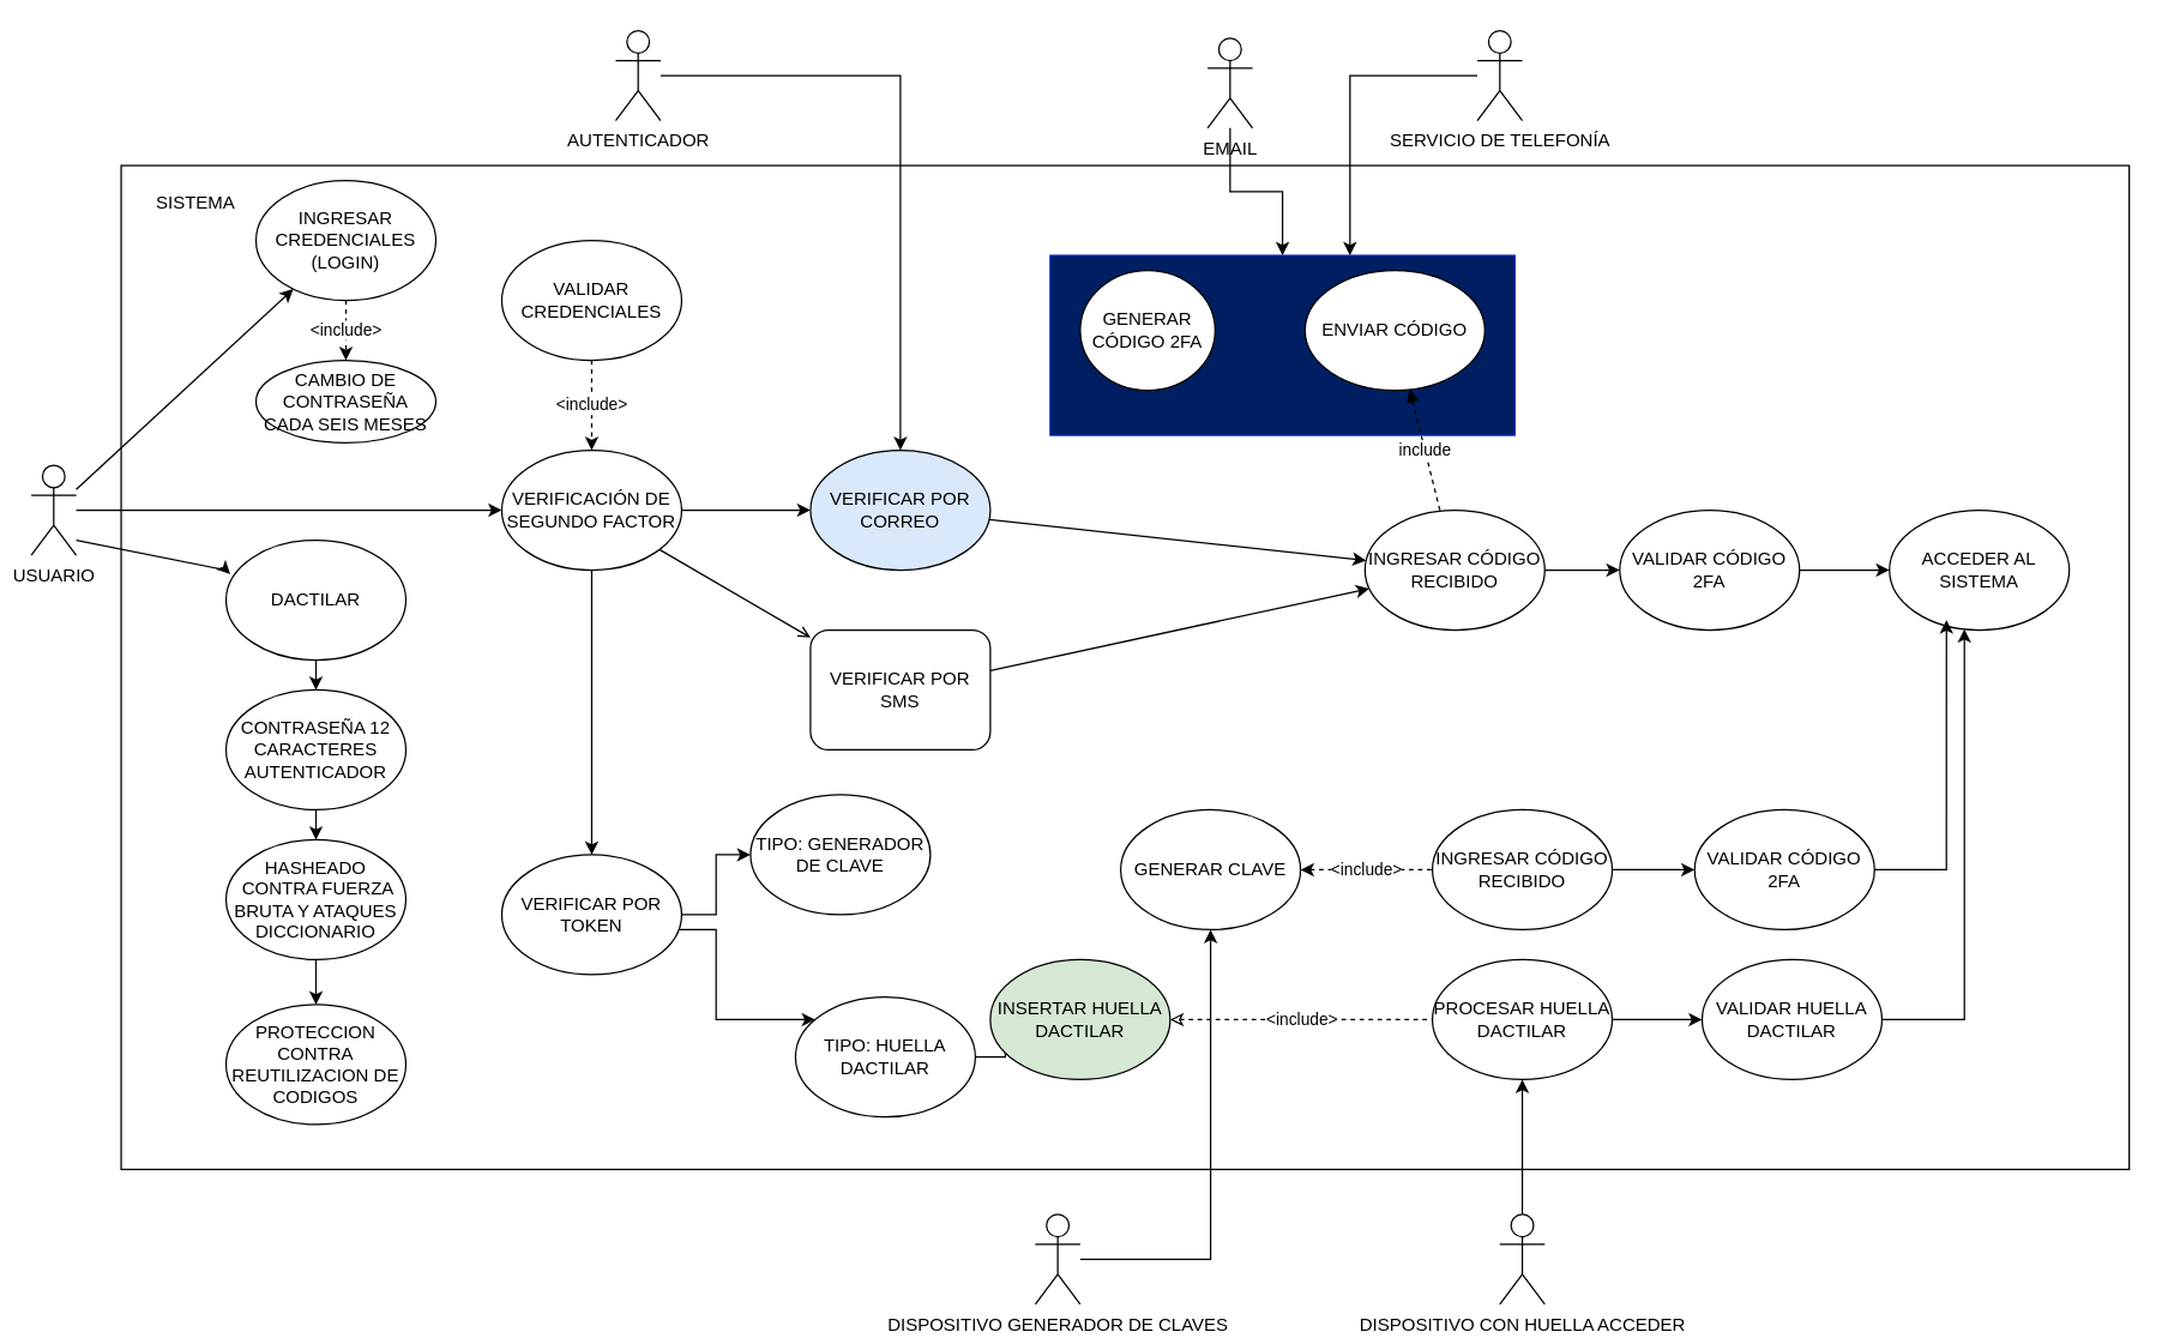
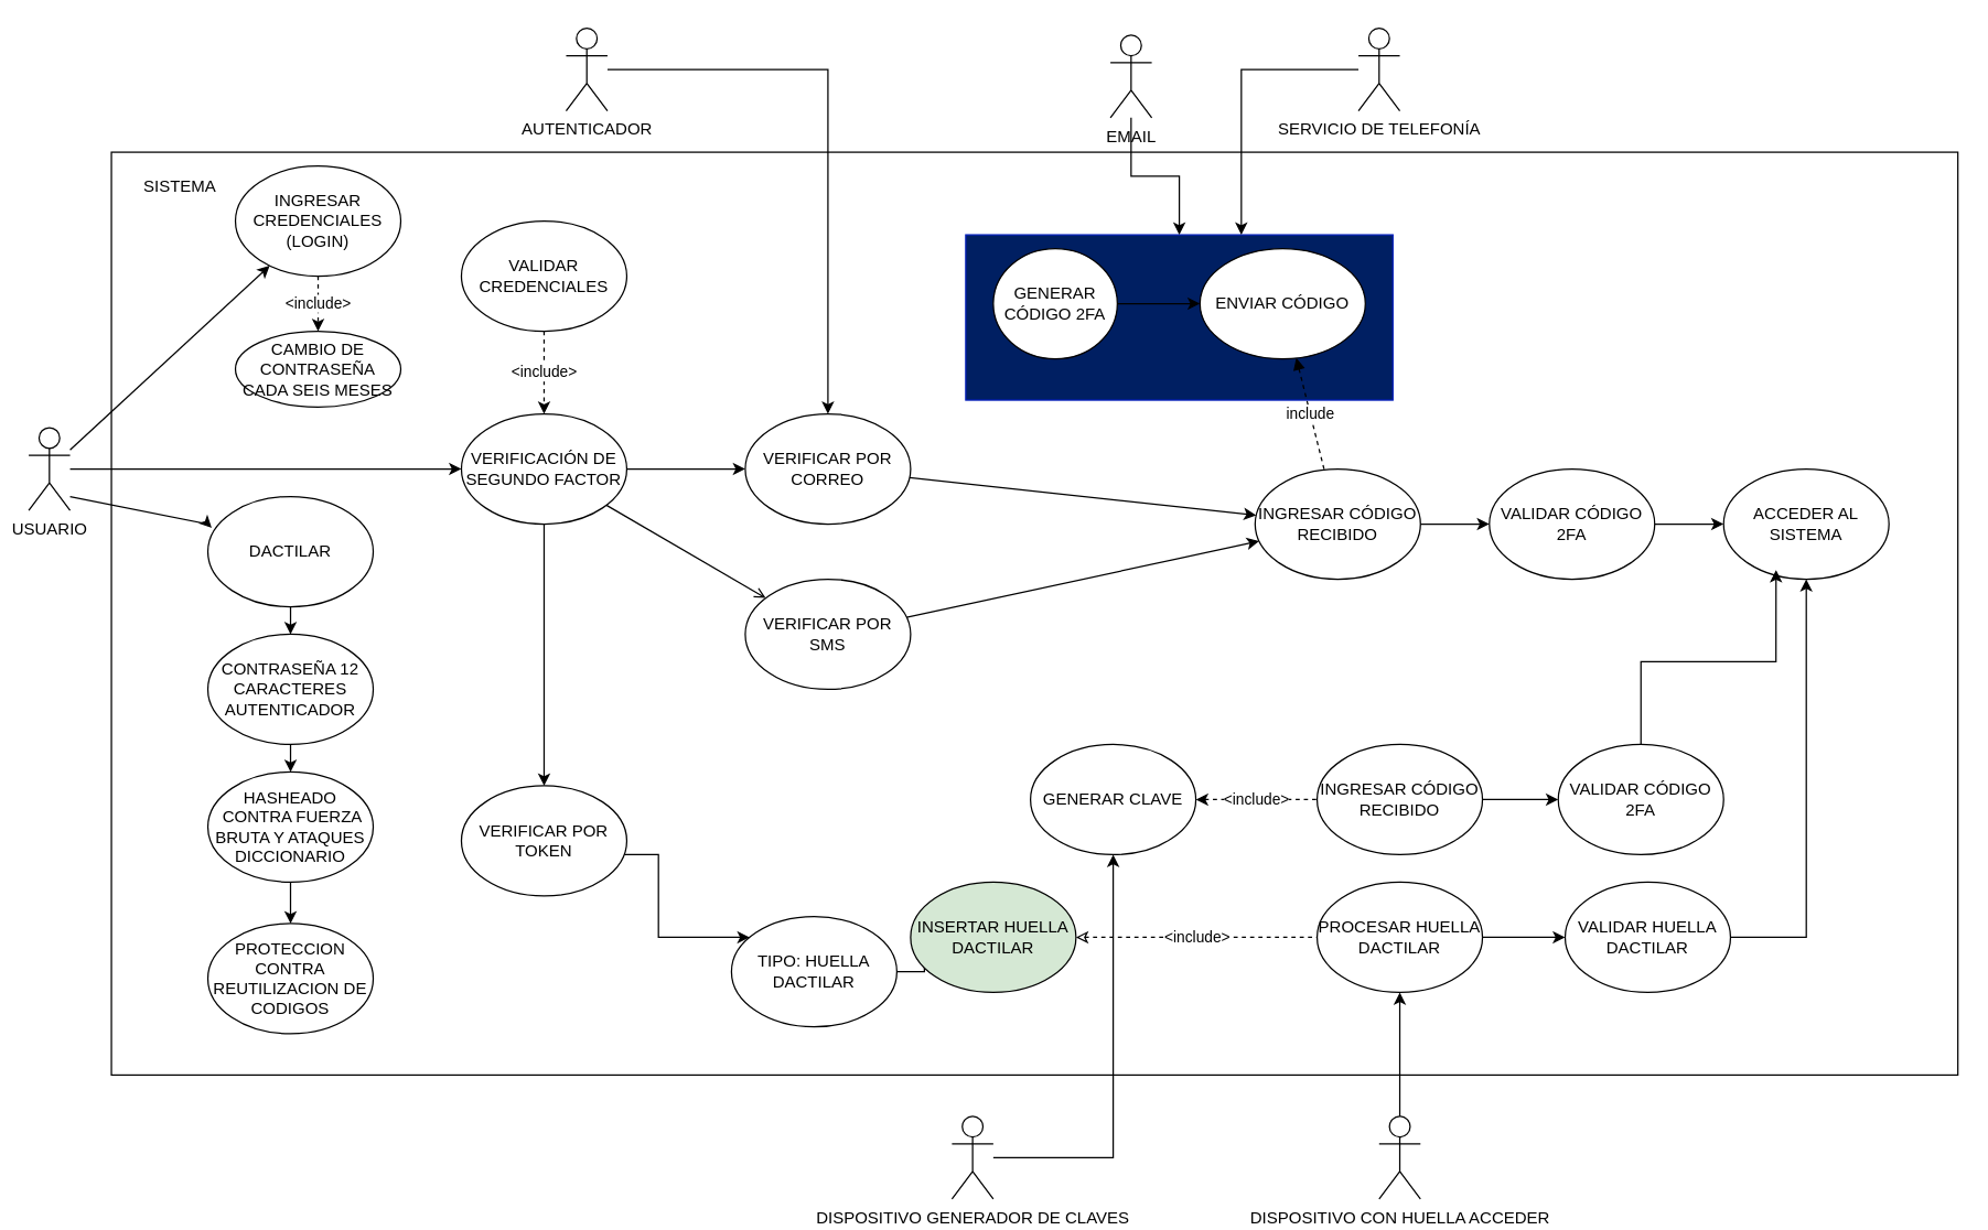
+ <mxCell id="24" style="edgeStyle=orthogonalEdgeStyle;rounded=0;orthogonalLoop=1;jettySize=auto;html=1;" parent="1" source="25" target="18" edge="1"><mxGeometry relative="1" as="geometry" /></mxCell>
- <mxCell id="9" value="VERIFICAR POR CORREO" style="ellipse;whiteSpace=wrap;html=1;fillColor=#dae8fc;" parent="1" vertex="1"><mxGeometry x="540" y="300" width="120" height="80" as="geometry" /></mxCell>
+ <mxCell id="9" value="VERIFICAR POR CORREO" style="ellipse;whiteSpace=wrap;html=1;" parent="1" vertex="1"><mxGeometry x="540" y="300" width="120" height="80" as="geometry" /></mxCell>
- <mxCell id="23" value="ACCEDER AL SISTEMA" style="ellipse;whiteSpace=wrap;html=1;" parent="1" vertex="1"><mxGeometry x="1260" y="340" width="120" height="80" as="geometry" /></mxCell>
+ <mxCell id="23" value="ACCEDER AL SISTEMA" style="ellipse;whiteSpace=wrap;html=1;" parent="1" vertex="1"><mxGeometry x="1250" y="340" width="120" height="80" as="geometry" /></mxCell>
- <mxCell id="27" value="VERIFICAR POR SMS" style="whiteSpace=wrap;html=1;rounded=1;" parent="1" vertex="1"><mxGeometry x="540" y="420" width="120" height="80" as="geometry" /></mxCell>
+ <mxCell id="27" value="VERIFICAR POR SMS" style="ellipse;whiteSpace=wrap;html=1;" parent="1" vertex="1"><mxGeometry x="540" y="420" width="120" height="80" as="geometry" /></mxCell>
- <mxCell id="47" value="TIPO: GENERADOR DE CLAVE" style="ellipse;whiteSpace=wrap;html=1;" parent="1" vertex="1"><mxGeometry x="500" y="530" width="120" height="80" as="geometry" /></mxCell>
- <mxCell id="28" style="edgeStyle=orthogonalEdgeStyle;rounded=0;orthogonalLoop=1;jettySize=auto;html=1;" parent="1" source="30" target="47" edge="1"><mxGeometry relative="1" as="geometry" /></mxCell>
